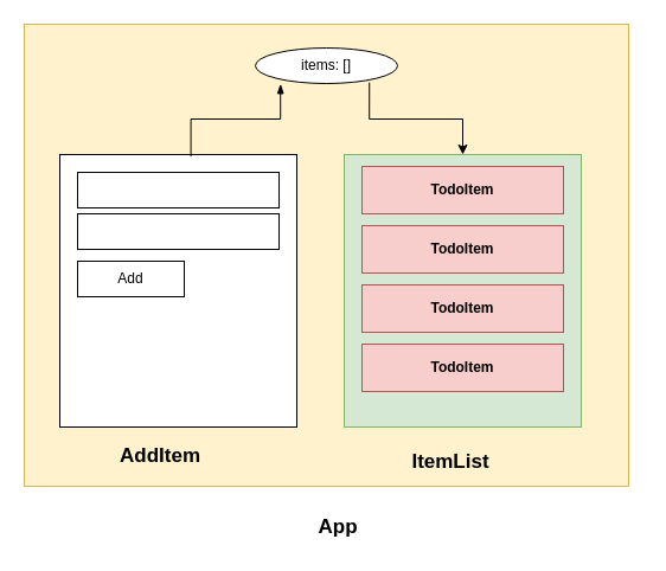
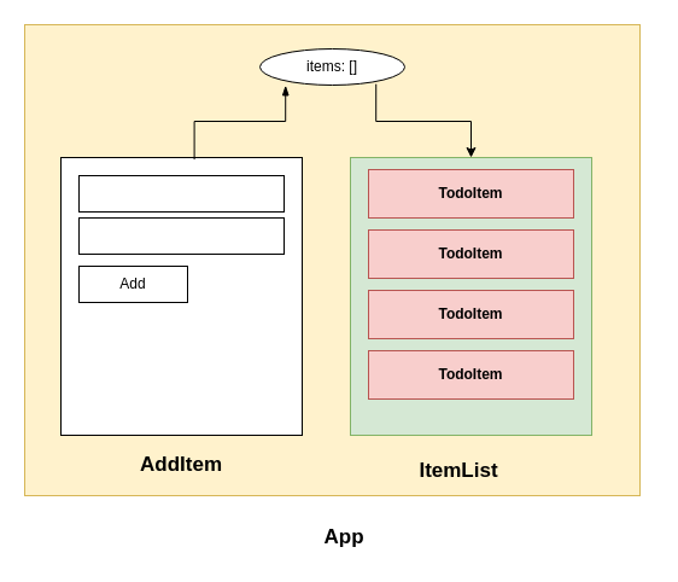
- <mxCell id="12" value="AddItem" style="text;html=1;align=center;verticalAlign=middle;whiteSpace=wrap;rounded=0;fontStyle=1;fontSize=17;" vertex="1" parent="1"><mxGeometry x="35" y="370" width="200" height="30" as="geometry" /></mxCell>
+ <mxCell id="12" value="AddItem" style="text;html=1;align=center;verticalAlign=middle;whiteSpace=wrap;rounded=0;fontStyle=1;fontSize=17;" vertex="1" parent="1"><mxGeometry x="50" y="370" width="200" height="30" as="geometry" /></mxCell>
